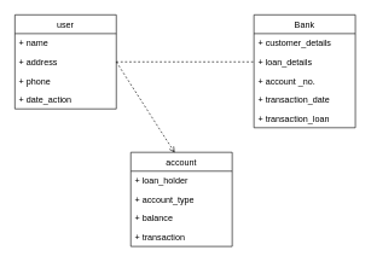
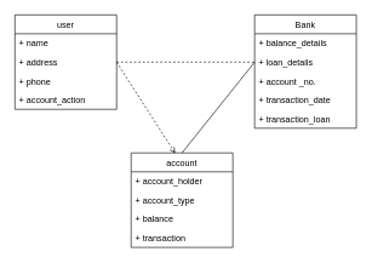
- <mxCell id="14" value="+ customer_details" style="text;strokeColor=none;fillColor=none;align=left;verticalAlign=top;spacingLeft=4;spacingRight=4;overflow=hidden;rotatable=0;points=[[0,0.5],[1,0.5]];portConstraint=eastwest;" vertex="1" parent="13"><mxGeometry y="26" width="140" height="26" as="geometry" /></mxCell>
+ <mxCell id="14" value="+ balance_details" style="text;strokeColor=none;fillColor=none;align=left;verticalAlign=top;spacingLeft=4;spacingRight=4;overflow=hidden;rotatable=0;points=[[0,0.5],[1,0.5]];portConstraint=eastwest;" vertex="1" parent="13"><mxGeometry y="26" width="140" height="26" as="geometry" /></mxCell>
- <mxCell id="6" value="+ date_action" style="text;strokeColor=none;fillColor=none;align=left;verticalAlign=top;spacingLeft=4;spacingRight=4;overflow=hidden;rotatable=0;points=[[0,0.5],[1,0.5]];portConstraint=eastwest;" vertex="1" parent="2"><mxGeometry y="104" width="140" height="26" as="geometry" /></mxCell>
+ <mxCell id="6" value="+ account_action" style="text;strokeColor=none;fillColor=none;align=left;verticalAlign=top;spacingLeft=4;spacingRight=4;overflow=hidden;rotatable=0;points=[[0,0.5],[1,0.5]];portConstraint=eastwest;" vertex="1" parent="2"><mxGeometry y="104" width="140" height="26" as="geometry" /></mxCell>
+ <mxCell id="12" style="edgeStyle=none;html=1;entryX=0.5;entryY=0;entryDx=0;entryDy=0;endArrow=none;endFill=0;exitX=0;exitY=0.5;exitDx=0;exitDy=0;" edge="1" parent="1" source="15" target="7"><mxGeometry relative="1" as="geometry" /></mxCell>
- <mxCell id="8" value="+ loan_holder" style="text;strokeColor=none;fillColor=none;align=left;verticalAlign=top;spacingLeft=4;spacingRight=4;overflow=hidden;rotatable=0;points=[[0,0.5],[1,0.5]];portConstraint=eastwest;" vertex="1" parent="7"><mxGeometry y="26" width="140" height="26" as="geometry" /></mxCell>
+ <mxCell id="8" value="+ account_holder" style="text;strokeColor=none;fillColor=none;align=left;verticalAlign=top;spacingLeft=4;spacingRight=4;overflow=hidden;rotatable=0;points=[[0,0.5],[1,0.5]];portConstraint=eastwest;" vertex="1" parent="7"><mxGeometry y="26" width="140" height="26" as="geometry" /></mxCell>
